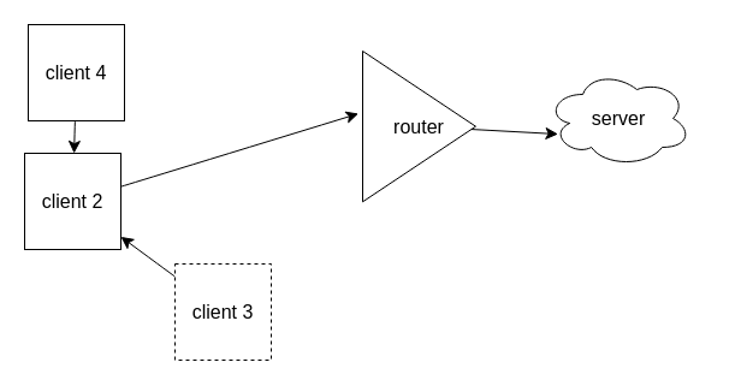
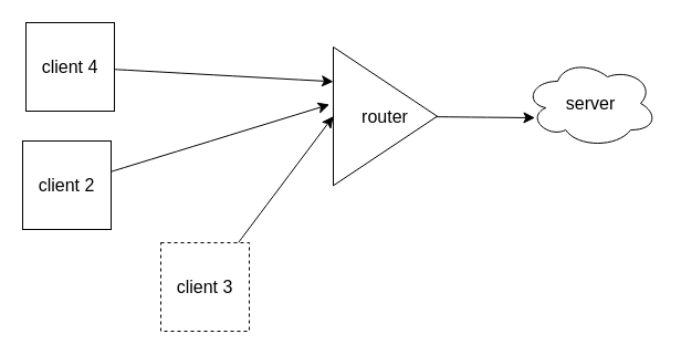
- <mxCell id="9" value="server" style="ellipse;shape=cloud;whiteSpace=wrap;html=1;fontSize=16;" vertex="1" parent="1"><mxGeometry x="454" y="58" width="120" height="80" as="geometry" /></mxCell>
+ <mxCell id="9" value="server" style="ellipse;shape=cloud;whiteSpace=wrap;html=1;fontSize=16;" vertex="1" parent="1"><mxGeometry x="474" y="53" width="120" height="80" as="geometry" /></mxCell>
- <mxCell id="2" style="edgeStyle=none;curved=1;rounded=0;orthogonalLoop=1;jettySize=auto;html=1;fontSize=12;startSize=8;endSize=8;" edge="1" parent="1" source="3" target="4"><mxGeometry relative="1" as="geometry" /></mxCell>
+ <mxCell id="2" style="edgeStyle=none;curved=1;rounded=0;orthogonalLoop=1;jettySize=auto;html=1;entryX=0;entryY=0.25;entryDx=0;entryDy=0;fontSize=12;startSize=8;endSize=8;" edge="1" parent="1" source="3" target="7"><mxGeometry relative="1" as="geometry" /></mxCell>
- <mxCell id="5" style="edgeStyle=none;curved=1;rounded=0;orthogonalLoop=1;jettySize=auto;html=1;fontSize=12;startSize=8;endSize=8;" edge="1" parent="1" source="6" target="4"><mxGeometry relative="1" as="geometry" /></mxCell>
+ <mxCell id="5" style="edgeStyle=none;curved=1;rounded=0;orthogonalLoop=1;jettySize=auto;html=1;entryX=0;entryY=0.5;entryDx=0;entryDy=0;fontSize=12;startSize=8;endSize=8;" edge="1" parent="1" source="6" target="7"><mxGeometry relative="1" as="geometry" /></mxCell>
